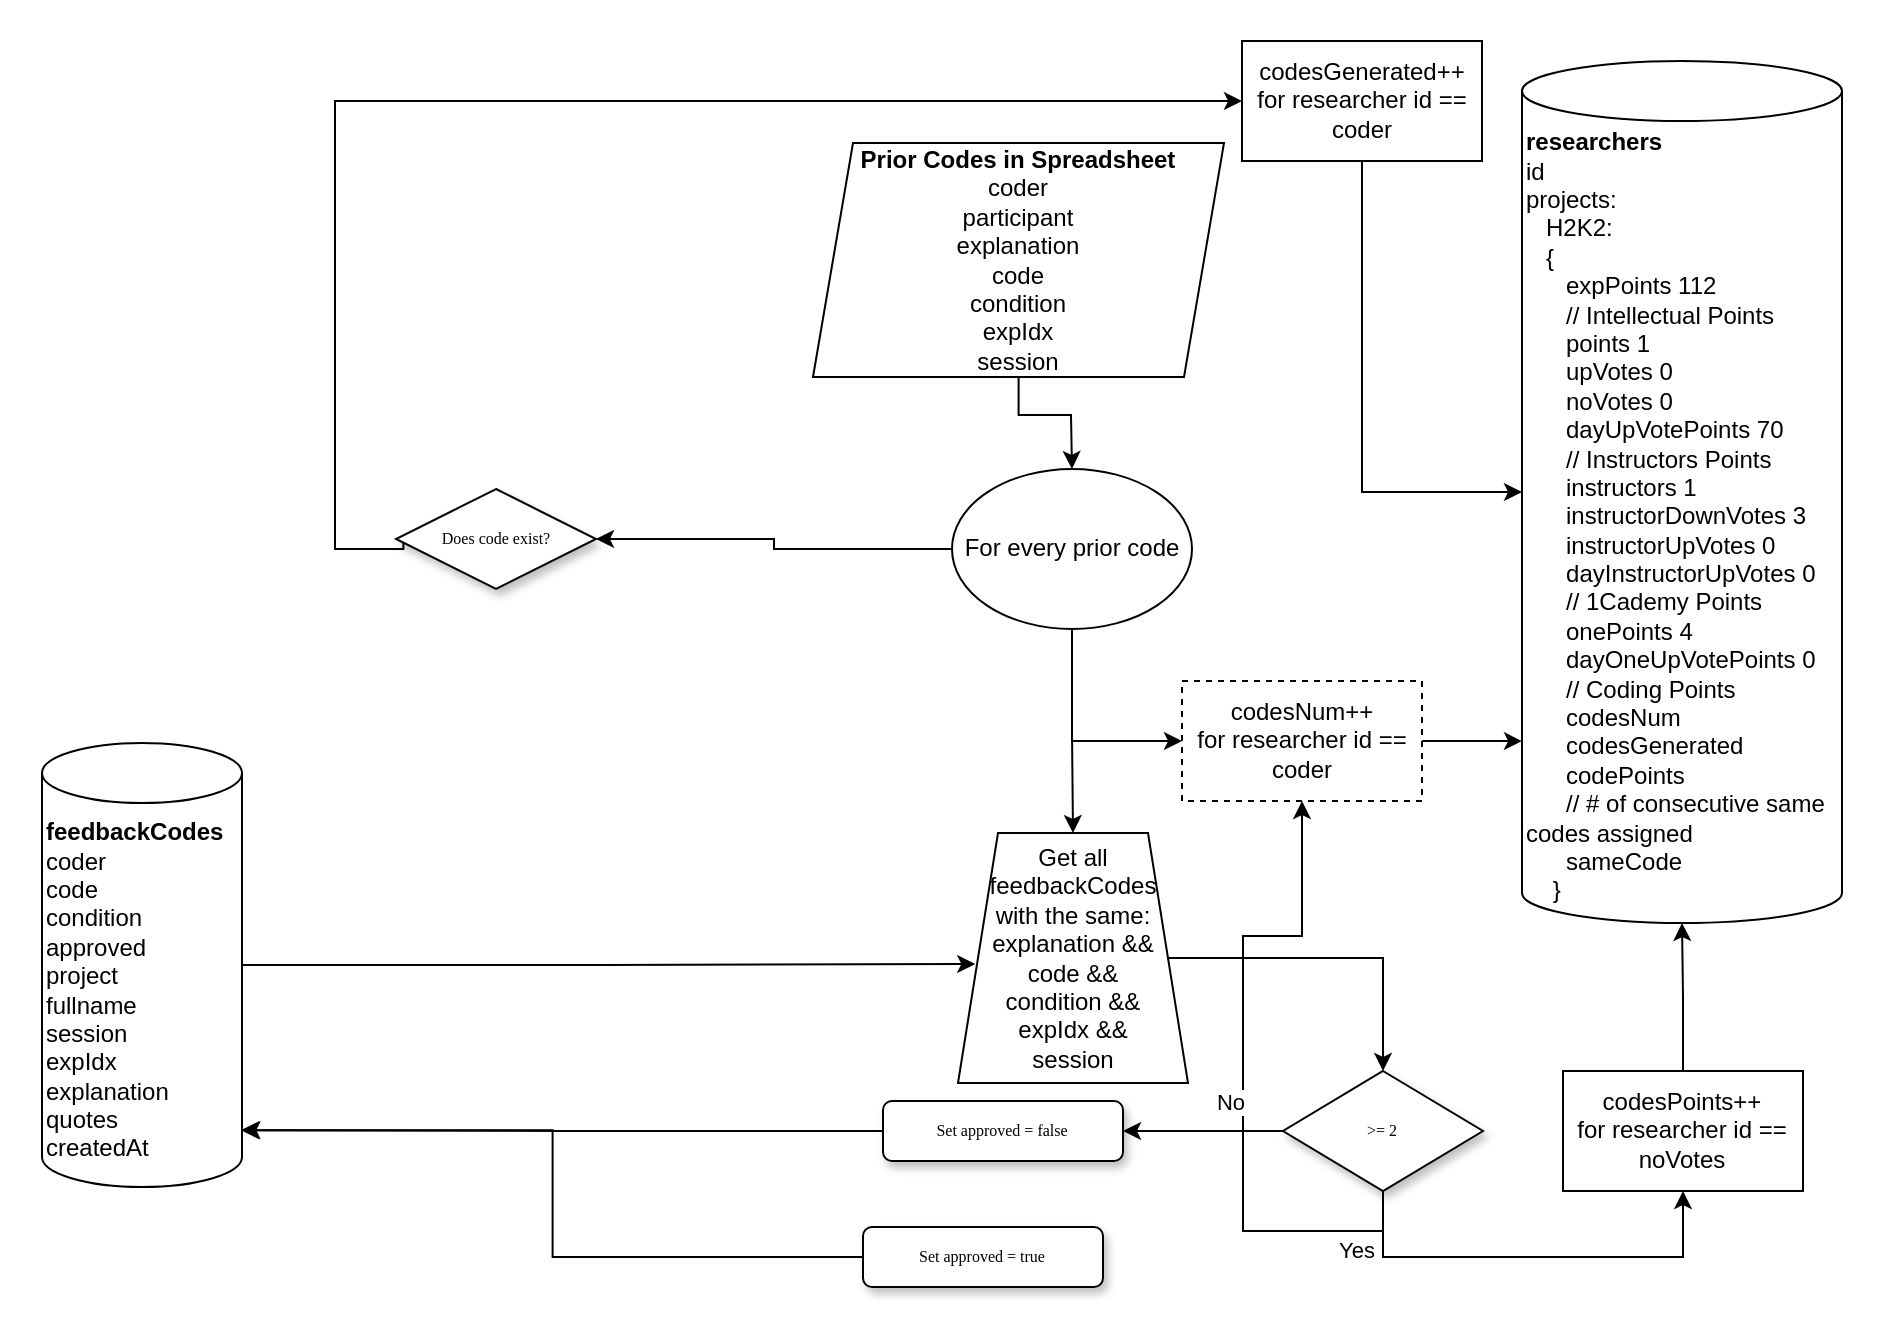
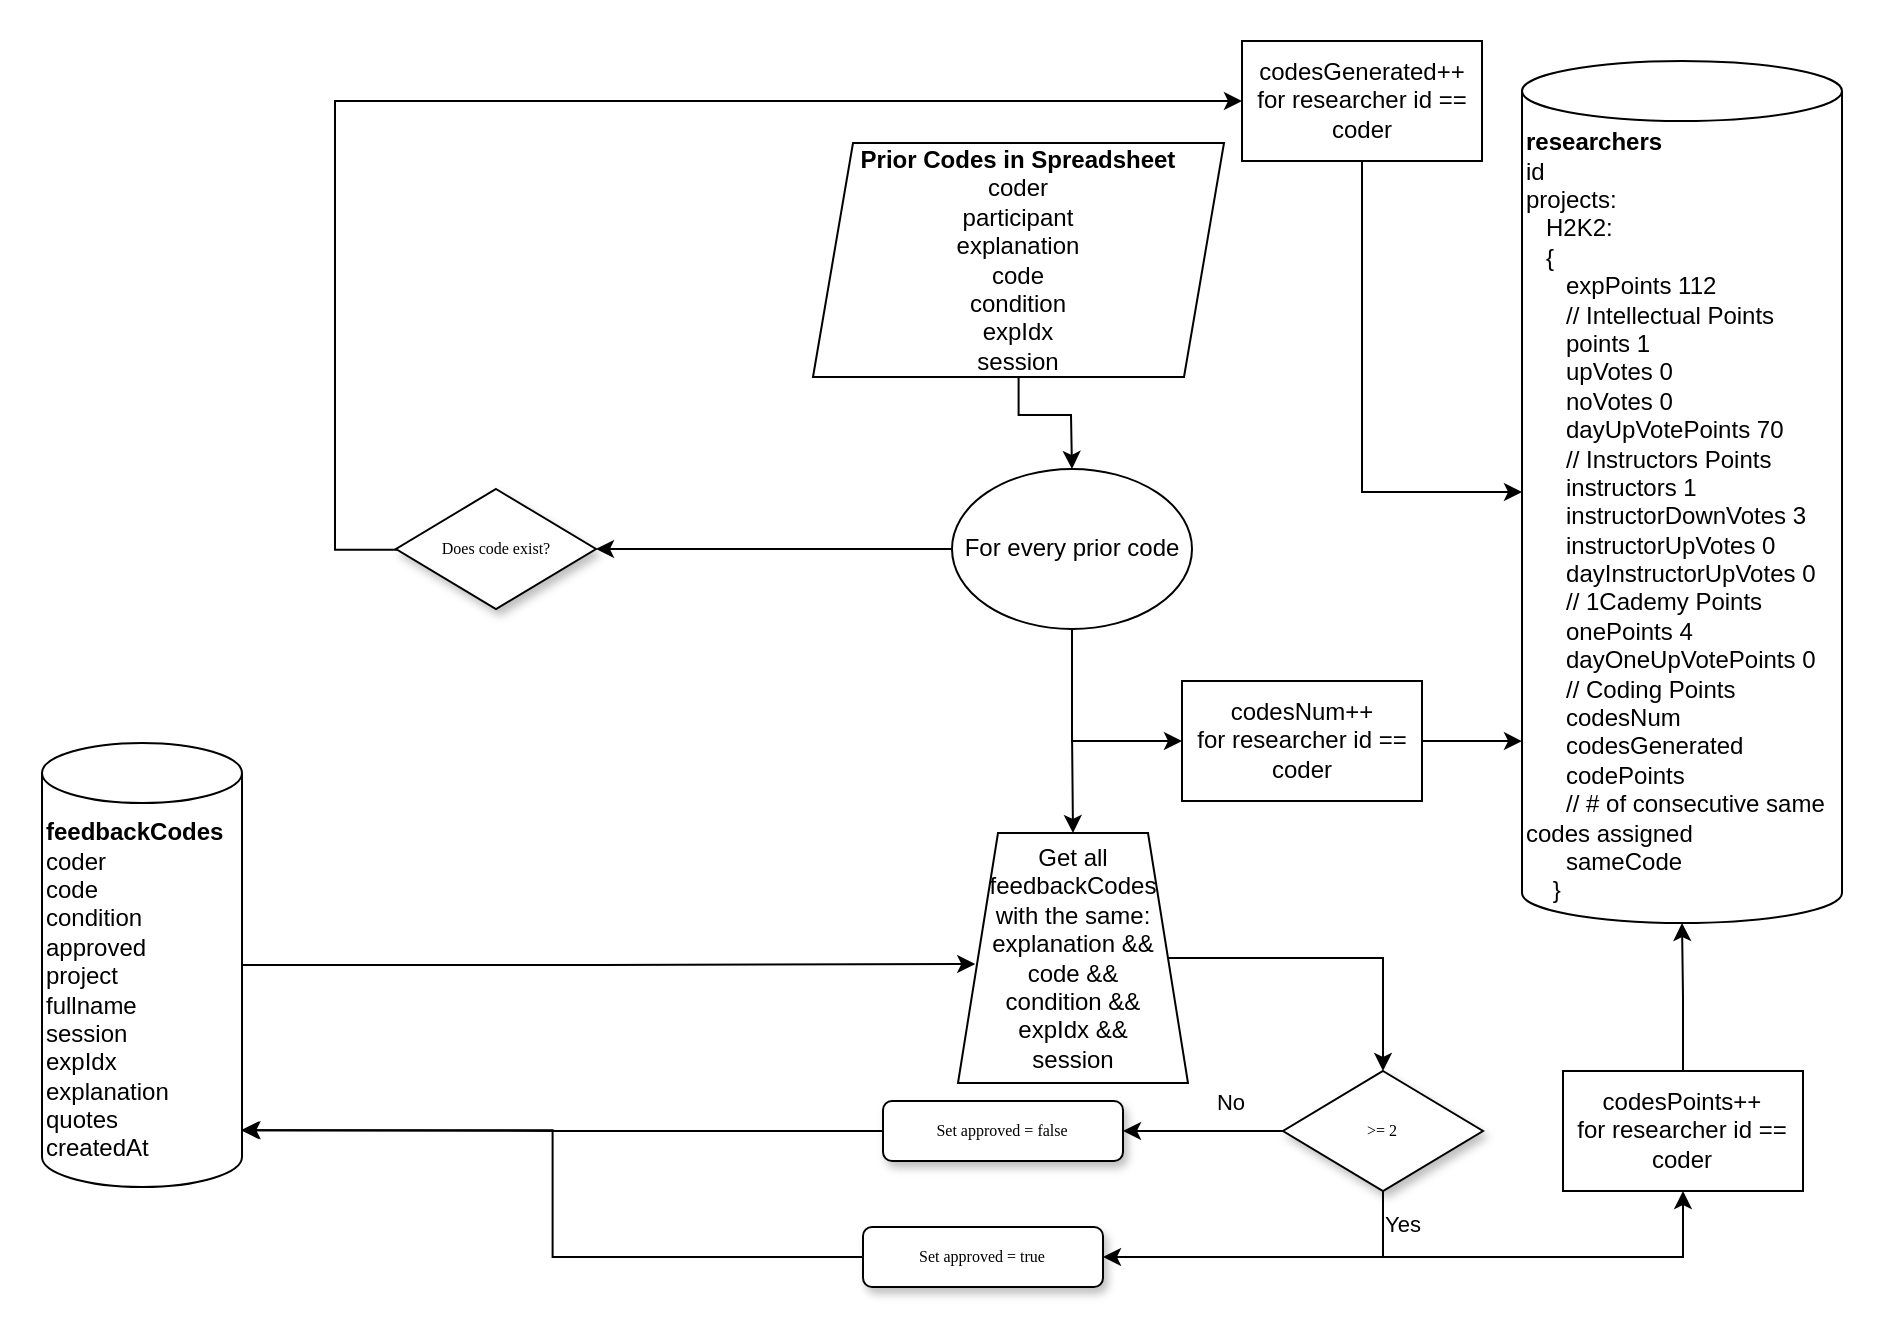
- <mxCell id="11" value="Does code exist?" style="rhombus;whiteSpace=wrap;html=1;rounded=0;shadow=1;labelBackgroundColor=none;strokeWidth=1;fontFamily=Verdana;fontSize=8;align=center;" parent="1" vertex="1"><mxGeometry x="197.5" y="244" width="100" height="50" as="geometry" /></mxCell>
+ <mxCell id="11" value="Does code exist?" style="rhombus;whiteSpace=wrap;html=1;rounded=0;shadow=1;labelBackgroundColor=none;strokeWidth=1;fontFamily=Verdana;fontSize=8;align=center;" parent="1" vertex="1"><mxGeometry x="197.5" y="244" width="100" height="60" as="geometry" /></mxCell>
- <mxCell id="27" value="codesNum++&lt;br&gt;for researcher id == coder" style="rounded=0;whiteSpace=wrap;html=1;dashed=1;" parent="1" vertex="1"><mxGeometry x="590.5" y="340" width="120" height="60" as="geometry" /></mxCell>
+ <mxCell id="27" value="codesNum++&lt;br&gt;for researcher id == coder" style="rounded=0;whiteSpace=wrap;html=1;" parent="1" vertex="1"><mxGeometry x="590.5" y="340" width="120" height="60" as="geometry" /></mxCell>
- <mxCell id="15" value="Yes" style="edgeStyle=orthogonalEdgeStyle;rounded=0;orthogonalLoop=1;jettySize=auto;html=1;exitX=0.5;exitY=1;exitDx=0;exitDy=0;" parent="1" source="19" target="27" edge="1"><mxGeometry x="-0.8" y="10" relative="1" as="geometry"><mxPoint as="offset" /></mxGeometry></mxCell>
+ <mxCell id="15" value="Yes" style="edgeStyle=orthogonalEdgeStyle;rounded=0;orthogonalLoop=1;jettySize=auto;html=1;entryX=1;entryY=0.5;entryDx=0;entryDy=0;exitX=0.5;exitY=1;exitDx=0;exitDy=0;" parent="1" source="19" target="20" edge="1"><mxGeometry x="-0.8" y="10" relative="1" as="geometry"><mxPoint as="offset" /></mxGeometry></mxCell>
- <mxCell id="29" value="codesPoints++&lt;br&gt;for researcher id == noVotes" style="rounded=0;whiteSpace=wrap;html=1;" parent="1" vertex="1"><mxGeometry x="781" y="535" width="120" height="60" as="geometry" /></mxCell>
+ <mxCell id="29" value="codesPoints++&lt;br&gt;for researcher id == coder" style="rounded=0;whiteSpace=wrap;html=1;" parent="1" vertex="1"><mxGeometry x="781" y="535" width="120" height="60" as="geometry" /></mxCell>
